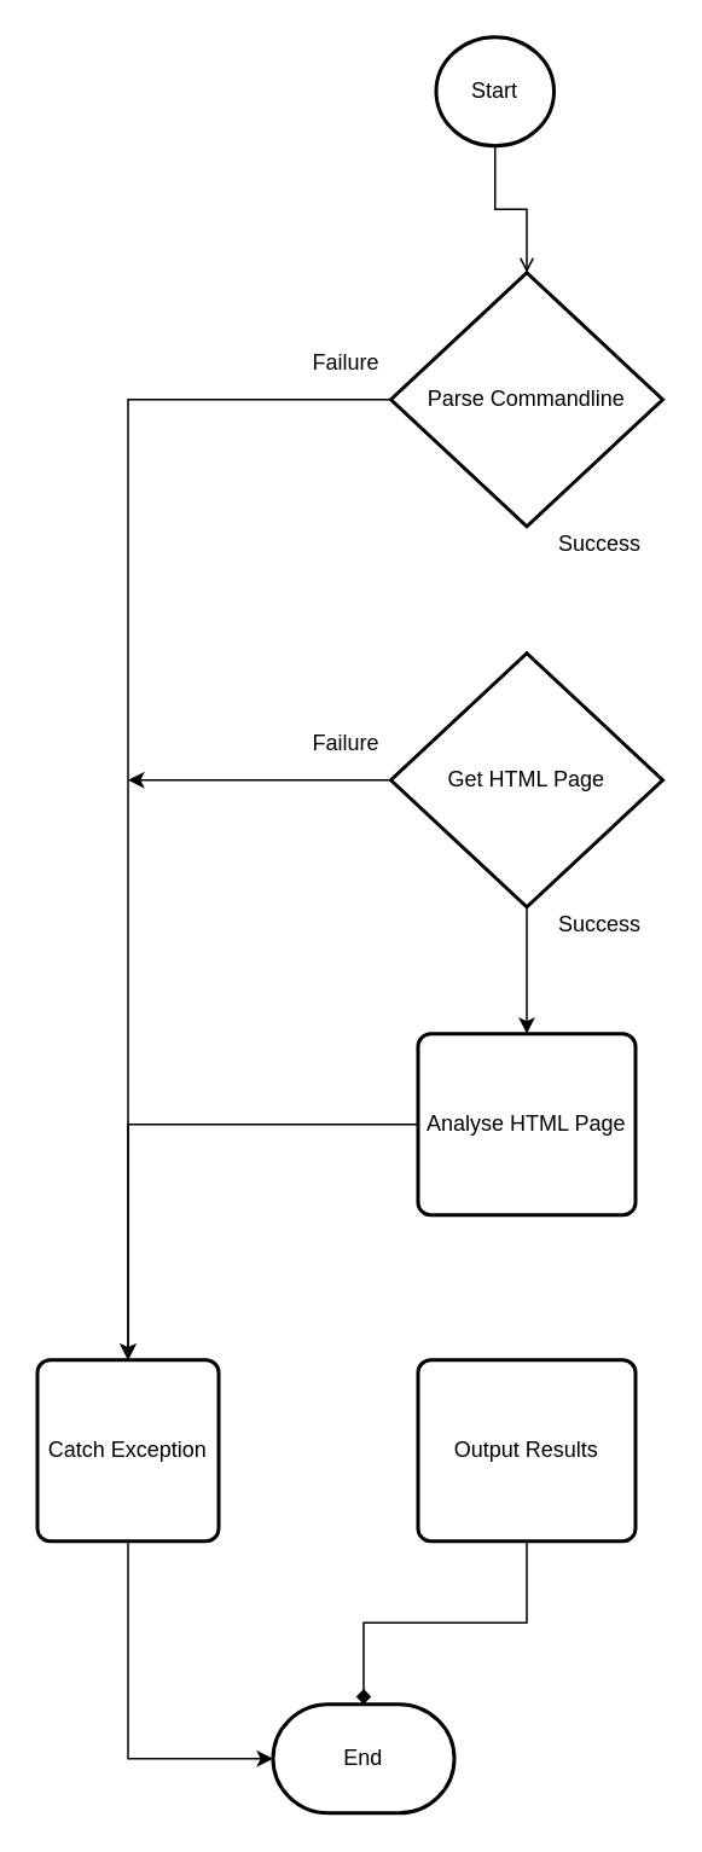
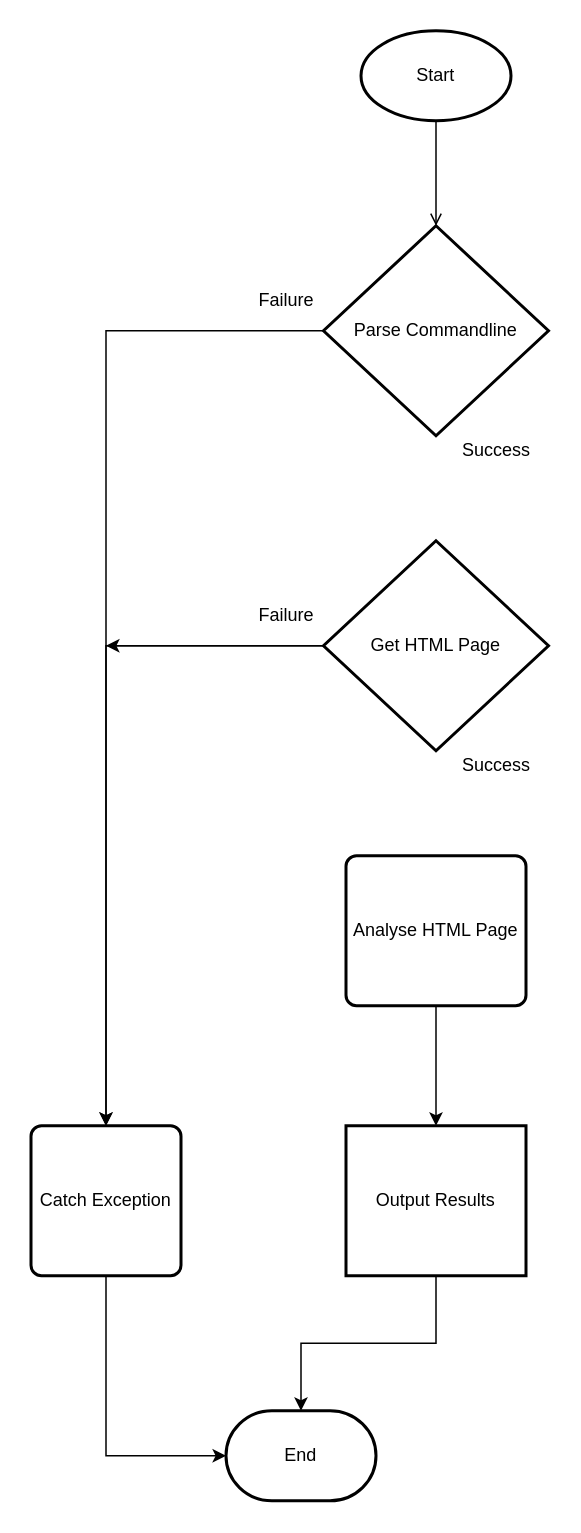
- <mxCell id="3" value="Start" style="strokeWidth=2;html=1;shape=mxgraph.flowchart.start_1;whiteSpace=wrap;" vertex="1" parent="1"><mxGeometry x="240" y="20" width="65" height="60" as="geometry" /></mxCell>
+ <mxCell id="3" value="Start" style="strokeWidth=2;html=1;shape=mxgraph.flowchart.start_1;whiteSpace=wrap;" vertex="1" parent="1"><mxGeometry x="240" y="20" width="100" height="60" as="geometry" /></mxCell>
- <mxCell id="12" style="edgeStyle=orthogonalEdgeStyle;rounded=0;orthogonalLoop=1;jettySize=auto;html=1;entryX=0.5;entryY=0;entryDx=0;entryDy=0;" edge="1" parent="1" source="13" target="16"><mxGeometry relative="1" as="geometry" /></mxCell>
+ <mxCell id="12" style="edgeStyle=orthogonalEdgeStyle;rounded=0;orthogonalLoop=1;jettySize=auto;html=1;" edge="1" parent="1" source="13" target="10"><mxGeometry relative="1" as="geometry" /></mxCell>
- <mxCell id="15" value="" style="edgeStyle=orthogonalEdgeStyle;rounded=0;orthogonalLoop=1;jettySize=auto;html=1;" edge="1" parent="1" source="16" target="10"><mxGeometry relative="1" as="geometry" /></mxCell>
+ <mxCell id="15" value="" style="edgeStyle=orthogonalEdgeStyle;rounded=0;orthogonalLoop=1;jettySize=auto;html=1;" edge="1" parent="1" source="16" target="18"><mxGeometry relative="1" as="geometry" /></mxCell>
- <mxCell id="18" value="Output Results" style="rounded=1;whiteSpace=wrap;html=1;absoluteArcSize=1;arcSize=14;strokeWidth=2;" vertex="1" parent="1"><mxGeometry x="230" y="750" width="120" height="100" as="geometry" /></mxCell>
+ <mxCell id="18" value="Output Results" style="whiteSpace=wrap;html=1;absoluteArcSize=1;arcSize=14;strokeWidth=2;rounded=0;" vertex="1" parent="1"><mxGeometry x="230" y="750" width="120" height="100" as="geometry" /></mxCell>
- <mxCell id="17" style="edgeStyle=orthogonalEdgeStyle;rounded=0;orthogonalLoop=1;jettySize=auto;html=1;entryX=0.5;entryY=0;entryDx=0;entryDy=0;entryPerimeter=0;endArrow=diamond;" edge="1" parent="1" source="18" target="6"><mxGeometry relative="1" as="geometry" /></mxCell>
+ <mxCell id="17" style="edgeStyle=orthogonalEdgeStyle;rounded=0;orthogonalLoop=1;jettySize=auto;html=1;entryX=0.5;entryY=0;entryDx=0;entryDy=0;entryPerimeter=0;" edge="1" parent="1" source="18" target="6"><mxGeometry relative="1" as="geometry" /></mxCell>
